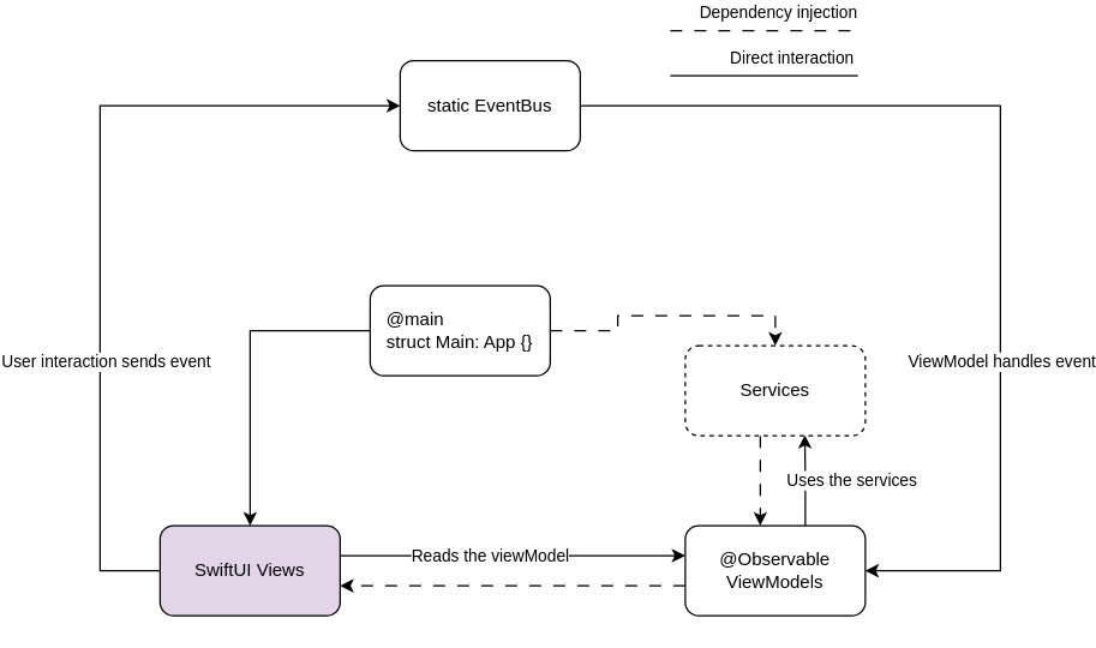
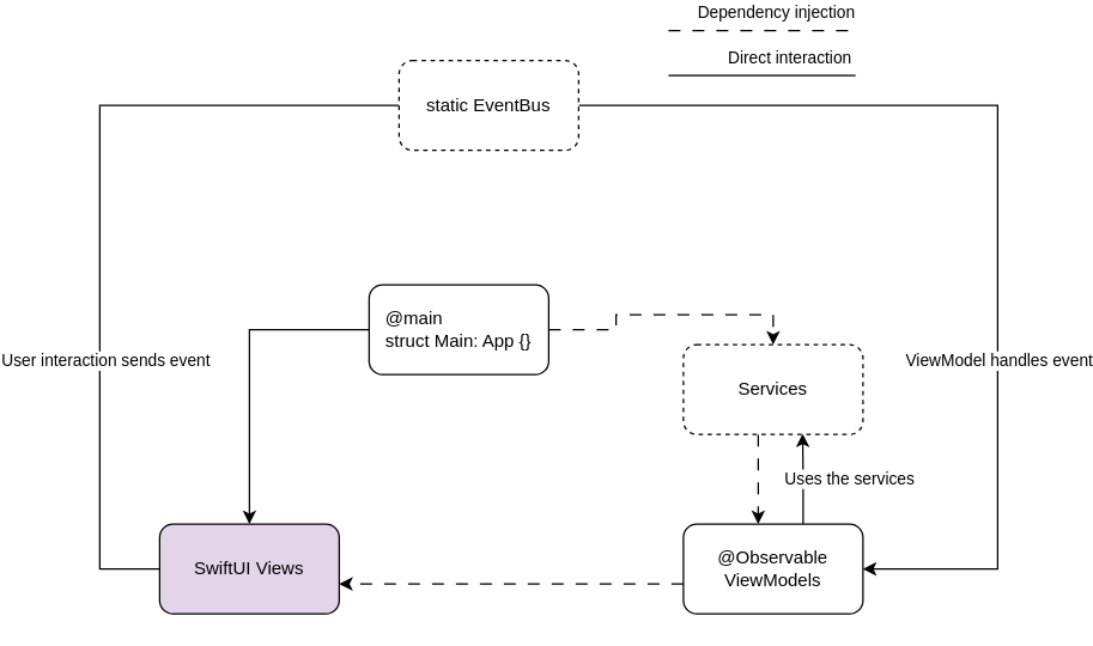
- <mxCell id="5" style="edgeStyle=orthogonalEdgeStyle;rounded=0;orthogonalLoop=1;jettySize=auto;html=1;entryX=0;entryY=0.5;entryDx=0;entryDy=0;" edge="1" parent="1" source="9" target="16"><mxGeometry relative="1" as="geometry"><Array as="points"><mxPoint x="20" y="380" /><mxPoint x="20" y="70" /></Array></mxGeometry></mxCell>
+ <mxCell id="5" style="edgeStyle=orthogonalEdgeStyle;rounded=0;orthogonalLoop=1;jettySize=auto;html=1;entryX=0;entryY=0.5;entryDx=0;entryDy=0;endArrow=none;" edge="1" parent="1" source="9" target="16"><mxGeometry relative="1" as="geometry"><Array as="points"><mxPoint x="20" y="380" /><mxPoint x="20" y="70" /></Array></mxGeometry></mxCell>
- <mxCell id="16" value="static EventBus" style="rounded=1;whiteSpace=wrap;html=1;" vertex="1" parent="1"><mxGeometry x="220" y="40" width="120" height="60" as="geometry" /></mxCell>
+ <mxCell id="16" value="static EventBus" style="rounded=1;whiteSpace=wrap;html=1;dashed=1;" vertex="1" parent="1"><mxGeometry x="220" y="40" width="120" height="60" as="geometry" /></mxCell>
- <mxCell id="7" style="edgeStyle=orthogonalEdgeStyle;rounded=0;orthogonalLoop=1;jettySize=auto;html=1;entryX=0;entryY=0.333;entryDx=0;entryDy=0;entryPerimeter=0;" edge="1" parent="1" source="9" target="13"><mxGeometry relative="1" as="geometry"><Array as="points"><mxPoint x="240" y="370" /><mxPoint x="240" y="370" /></Array></mxGeometry></mxCell>
- <mxCell id="8" value="Reads the viewModel" style="edgeLabel;html=1;align=center;verticalAlign=middle;resizable=0;points=[];" vertex="1" connectable="0" parent="7"><mxGeometry x="-0.299" relative="1" as="geometry"><mxPoint x="19" as="offset" /></mxGeometry></mxCell>
